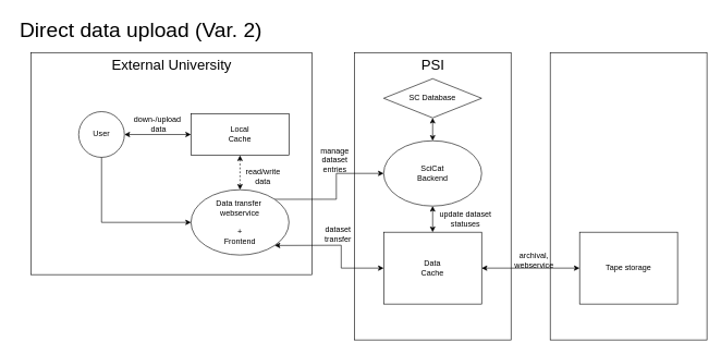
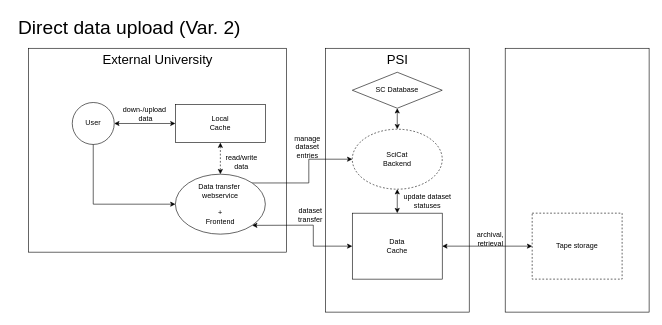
- <mxCell id="16" value="&lt;div&gt;SciCat&lt;/div&gt;&lt;div&gt;Backend&lt;br&gt;&lt;/div&gt;" style="ellipse;whiteSpace=wrap;html=1;" parent="1" vertex="1"><mxGeometry x="587" y="215" width="150" height="100" as="geometry" /></mxCell>
+ <mxCell id="16" value="&lt;div&gt;SciCat&lt;/div&gt;&lt;div&gt;Backend&lt;br&gt;&lt;/div&gt;" style="ellipse;whiteSpace=wrap;html=1;dashed=1;" parent="1" vertex="1"><mxGeometry x="587" y="215" width="150" height="100" as="geometry" /></mxCell>
- <mxCell id="20" value="&lt;div&gt;archival,&lt;/div&gt;&lt;div&gt;webservice&lt;/div&gt;" style="text;html=1;align=center;verticalAlign=middle;resizable=0;points=[];autosize=1;strokeColor=none;fillColor=none;" parent="1" vertex="1"><mxGeometry x="782" y="379" width="70" height="40" as="geometry" /></mxCell>
+ <mxCell id="20" value="&lt;div&gt;archival,&lt;/div&gt;&lt;div&gt;retrieval&lt;/div&gt;" style="text;html=1;align=center;verticalAlign=middle;resizable=0;points=[];autosize=1;strokeColor=none;fillColor=none;" parent="1" vertex="1"><mxGeometry x="782" y="379" width="70" height="40" as="geometry" /></mxCell>
- <mxCell id="12" value="Tape storage" style="rounded=0;whiteSpace=wrap;html=1;" parent="1" vertex="1"><mxGeometry x="887" y="355" width="150" height="110" as="geometry" /></mxCell>
+ <mxCell id="12" value="Tape storage" style="rounded=0;whiteSpace=wrap;html=1;dashed=1;" parent="1" vertex="1"><mxGeometry x="887" y="355" width="150" height="110" as="geometry" /></mxCell>
